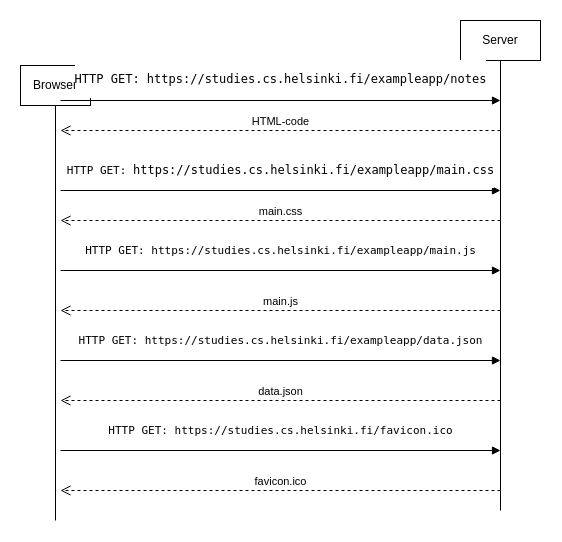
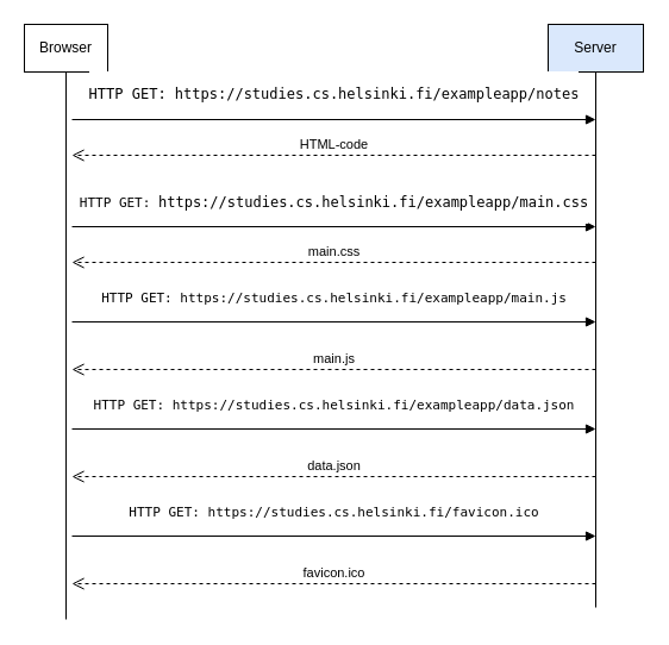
- <mxCell id="3" value="Server" style="rounded=0;whiteSpace=wrap;html=1;" parent="1" vertex="1"><mxGeometry x="460" y="20" width="80" height="40" as="geometry" /></mxCell>
+ <mxCell id="3" value="Server" style="rounded=0;whiteSpace=wrap;html=1;fillColor=#dae8fc;" parent="1" vertex="1"><mxGeometry x="460" y="20" width="80" height="40" as="geometry" /></mxCell>
- <mxCell id="2" value="Browser" style="rounded=0;whiteSpace=wrap;html=1;" parent="1" vertex="1"><mxGeometry x="20" y="65" width="70" height="40" as="geometry" /></mxCell>
+ <mxCell id="2" value="Browser" style="rounded=0;whiteSpace=wrap;html=1;" parent="1" vertex="1"><mxGeometry x="20" y="20" width="70" height="40" as="geometry" /></mxCell>
